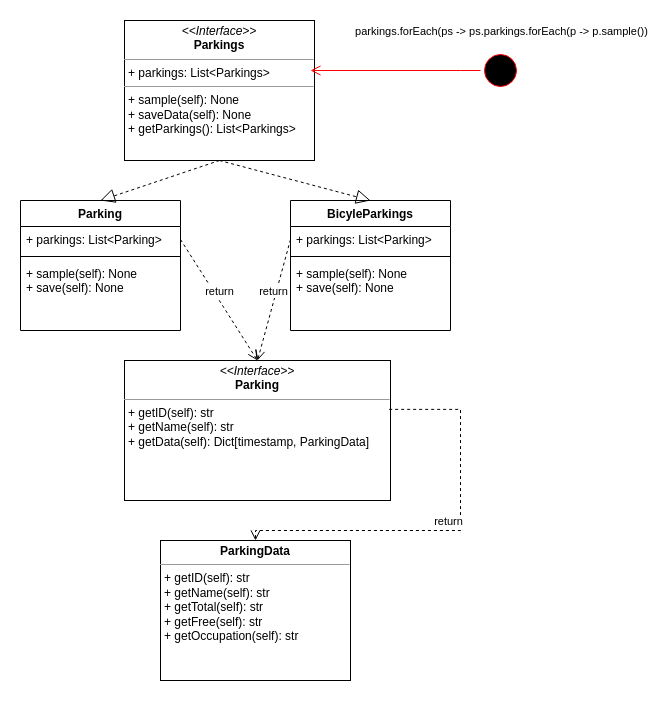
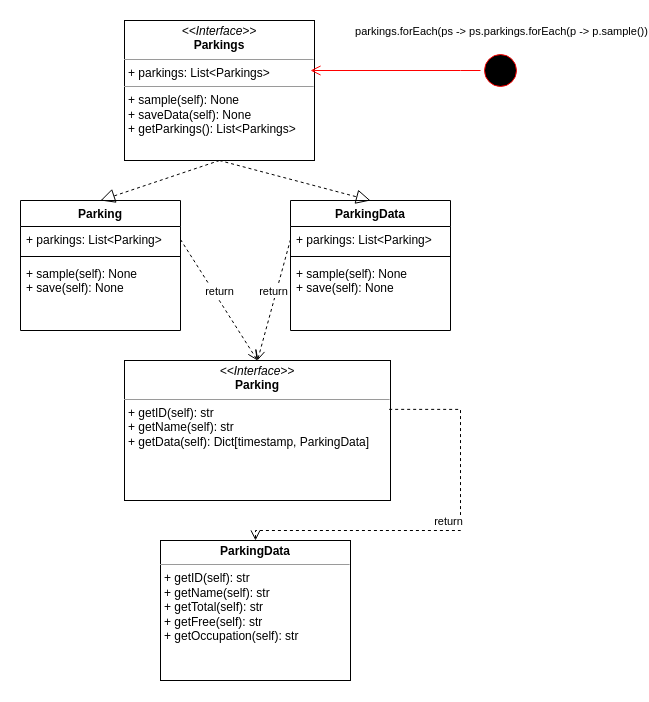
- <mxCell id="7" value="BicyleParkings" style="swimlane;fontStyle=1;align=center;verticalAlign=top;childLayout=stackLayout;horizontal=1;startSize=26;horizontalStack=0;resizeParent=1;resizeParentMax=0;resizeLast=0;collapsible=1;marginBottom=0;" parent="1" vertex="1"><mxGeometry x="290" y="200" width="160" height="130" as="geometry" /></mxCell>
+ <mxCell id="7" value="ParkingData" style="swimlane;fontStyle=1;align=center;verticalAlign=top;childLayout=stackLayout;horizontal=1;startSize=26;horizontalStack=0;resizeParent=1;resizeParentMax=0;resizeLast=0;collapsible=1;marginBottom=0;" parent="1" vertex="1"><mxGeometry x="290" y="200" width="160" height="130" as="geometry" /></mxCell>
